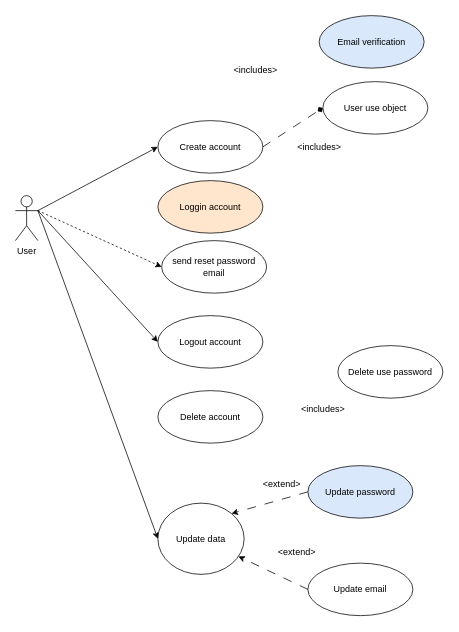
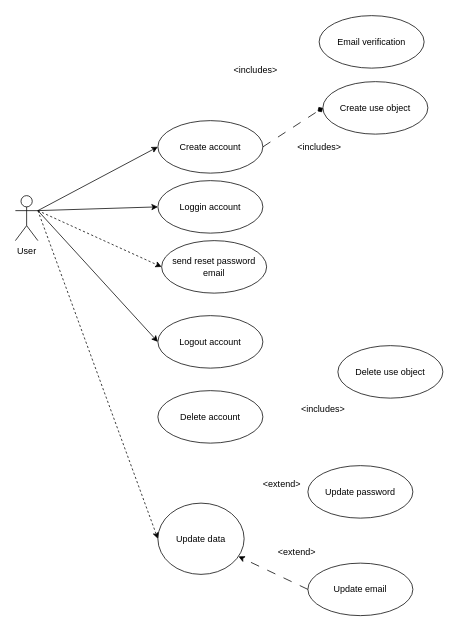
- <mxCell id="10" value="Email verification" style="ellipse;whiteSpace=wrap;html=1;fillColor=#dae8fc;" vertex="1" parent="1"><mxGeometry x="425" y="20" width="140" height="70" as="geometry" /></mxCell>
+ <mxCell id="10" value="Email verification" style="ellipse;whiteSpace=wrap;html=1;" vertex="1" parent="1"><mxGeometry x="425" y="20" width="140" height="70" as="geometry" /></mxCell>
- <mxCell id="11" value="User use object" style="ellipse;whiteSpace=wrap;html=1;" vertex="1" parent="1"><mxGeometry x="430" y="108" width="140" height="70" as="geometry" /></mxCell>
+ <mxCell id="11" value="Create use object" style="ellipse;whiteSpace=wrap;html=1;" vertex="1" parent="1"><mxGeometry x="430" y="108" width="140" height="70" as="geometry" /></mxCell>
+ <mxCell id="3" style="rounded=0;orthogonalLoop=1;jettySize=auto;html=1;exitX=1;exitY=0.333;exitDx=0;exitDy=0;exitPerimeter=0;entryX=0;entryY=0.5;entryDx=0;entryDy=0;" edge="1" parent="1" source="7" target="9"><mxGeometry relative="1" as="geometry" /></mxCell>
- <mxCell id="9" value="Loggin account" style="ellipse;whiteSpace=wrap;html=1;fillColor=#ffe6cc;" vertex="1" parent="1"><mxGeometry x="210" y="240" width="140" height="70" as="geometry" /></mxCell>
+ <mxCell id="9" value="Loggin account" style="ellipse;whiteSpace=wrap;html=1;" vertex="1" parent="1"><mxGeometry x="210" y="240" width="140" height="70" as="geometry" /></mxCell>
- <mxCell id="16" value="Delete use password" style="ellipse;whiteSpace=wrap;html=1;" vertex="1" parent="1"><mxGeometry x="450" y="460" width="140" height="70" as="geometry" /></mxCell>
+ <mxCell id="16" value="Delete use object" style="ellipse;whiteSpace=wrap;html=1;" vertex="1" parent="1"><mxGeometry x="450" y="460" width="140" height="70" as="geometry" /></mxCell>
- <mxCell id="6" style="rounded=0;orthogonalLoop=1;jettySize=auto;html=1;exitX=1;exitY=0.333;exitDx=0;exitDy=0;exitPerimeter=0;entryX=0;entryY=0.5;entryDx=0;entryDy=0;" edge="1" parent="1" source="7" target="18"><mxGeometry relative="1" as="geometry" /></mxCell>
+ <mxCell id="6" style="rounded=0;orthogonalLoop=1;jettySize=auto;html=1;exitX=1;exitY=0.333;exitDx=0;exitDy=0;exitPerimeter=0;entryX=0;entryY=0.5;entryDx=0;entryDy=0;dashed=1;" edge="1" parent="1" source="7" target="18"><mxGeometry relative="1" as="geometry" /></mxCell>
- <mxCell id="20" value="Update password" style="ellipse;whiteSpace=wrap;html=1;fillColor=#dae8fc;" vertex="1" parent="1"><mxGeometry x="410" y="620" width="140" height="70" as="geometry" /></mxCell>
+ <mxCell id="20" value="Update password" style="ellipse;whiteSpace=wrap;html=1;" vertex="1" parent="1"><mxGeometry x="410" y="620" width="140" height="70" as="geometry" /></mxCell>
- <mxCell id="19" style="rounded=0;orthogonalLoop=1;jettySize=auto;html=1;exitX=0;exitY=0.5;exitDx=0;exitDy=0;entryX=1;entryY=0;entryDx=0;entryDy=0;dashed=1;dashPattern=12 12;" edge="1" parent="1" source="20" target="18"><mxGeometry relative="1" as="geometry" /></mxCell>
